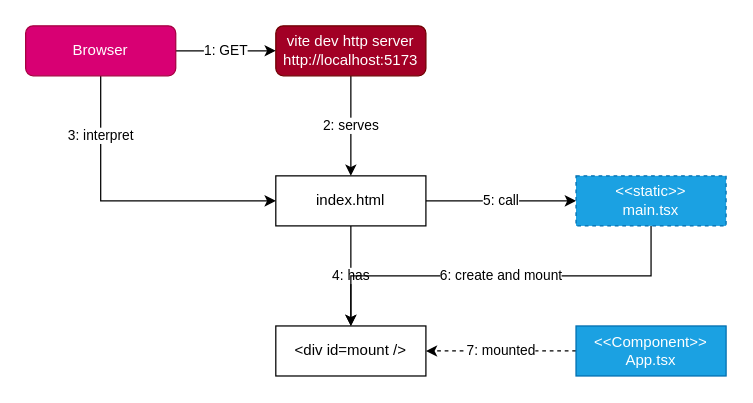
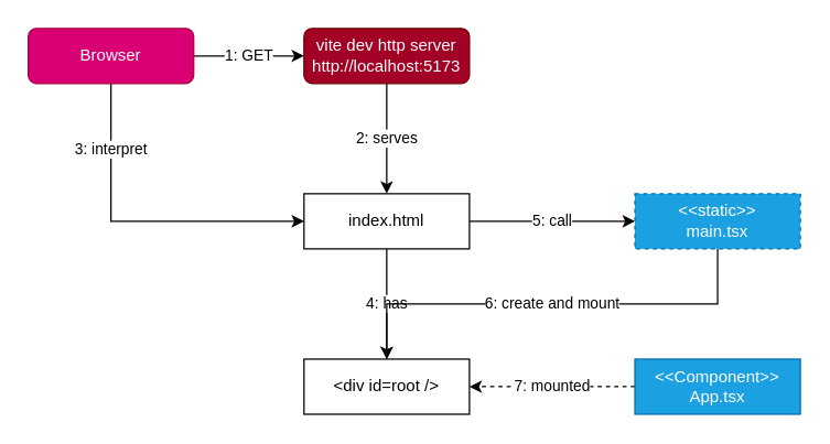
- <mxCell id="9" value="&amp;lt;div id=mount /&amp;gt;" style="rounded=0;whiteSpace=wrap;html=1;" vertex="1" parent="1"><mxGeometry x="220" y="260" width="120" height="40" as="geometry" /></mxCell>
+ <mxCell id="9" value="&amp;lt;div id=root /&amp;gt;" style="rounded=0;whiteSpace=wrap;html=1;" vertex="1" parent="1"><mxGeometry x="220" y="260" width="120" height="40" as="geometry" /></mxCell>
